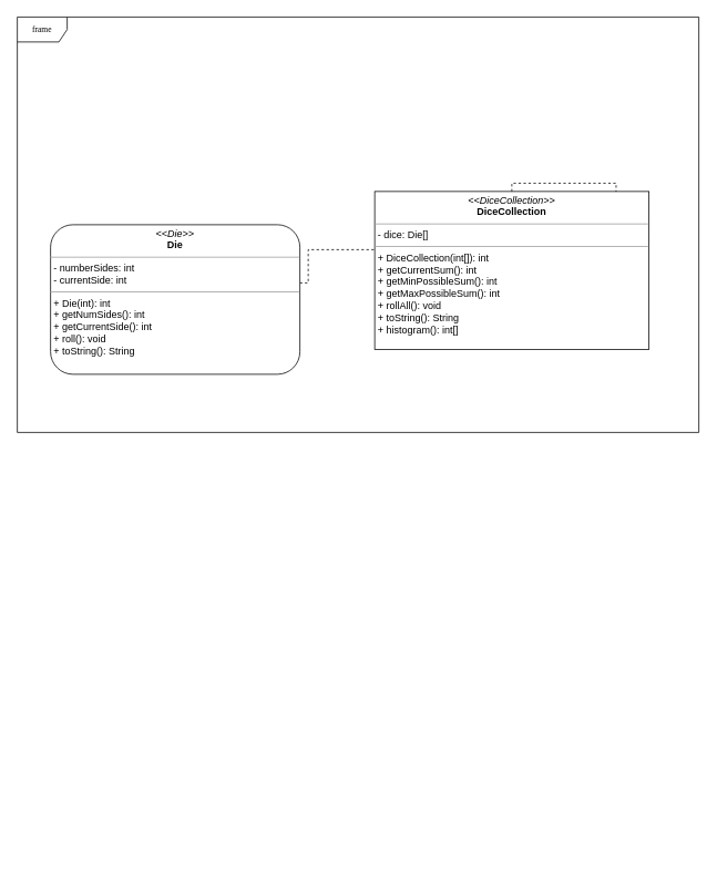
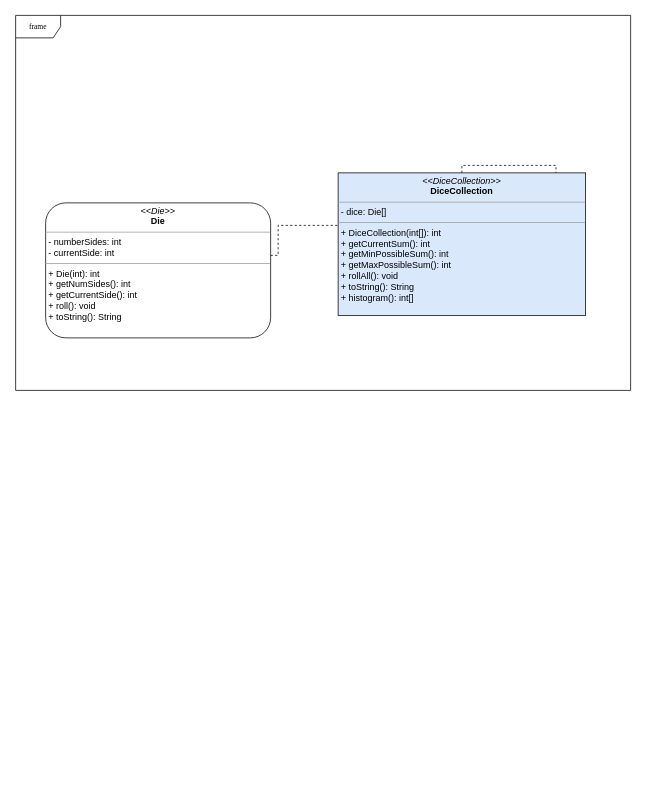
- <mxCell id="12" value="&lt;p style=&quot;margin:0px;margin-top:4px;text-align:center;&quot;&gt;&lt;i&gt;&amp;lt;&amp;lt;DiceCollection&amp;gt;&amp;gt;&lt;/i&gt;&lt;br&gt;&lt;b&gt;DiceCollection&lt;/b&gt;&lt;/p&gt;&lt;hr size=&quot;1&quot;&gt;&lt;p style=&quot;margin:0px;margin-left:4px;&quot;&gt;- dice: Die[]&lt;br&gt;&lt;/p&gt;&lt;hr size=&quot;1&quot;&gt;&lt;p style=&quot;margin:0px;margin-left:4px;&quot;&gt;+ DiceCollection(int[]): int&lt;br&gt;+ getCurrentSum(): int&lt;/p&gt;&lt;p style=&quot;margin:0px;margin-left:4px;&quot;&gt;+ getMinPossibleSum(): int&lt;br&gt;&lt;/p&gt;&lt;p style=&quot;margin:0px;margin-left:4px;&quot;&gt;+ getMaxPossibleSum(): int&lt;br&gt;&lt;/p&gt;&lt;p style=&quot;margin:0px;margin-left:4px;&quot;&gt;+ rollAll(): void&lt;br&gt;&lt;/p&gt;&lt;p style=&quot;margin:0px;margin-left:4px;&quot;&gt;+ toString(): String&lt;br&gt;&lt;/p&gt;&lt;p style=&quot;margin:0px;margin-left:4px;&quot;&gt;+ histogram(): int[]&lt;br&gt;&lt;/p&gt;" style="verticalAlign=top;align=left;overflow=fill;fontSize=12;fontFamily=Helvetica;html=1;rounded=0;shadow=0;comic=0;labelBackgroundColor=none;strokeWidth=1" parent="1" vertex="1"><mxGeometry x="450" y="230" width="330" height="190" as="geometry" /></mxCell>
+ <mxCell id="12" value="&lt;p style=&quot;margin:0px;margin-top:4px;text-align:center;&quot;&gt;&lt;i&gt;&amp;lt;&amp;lt;DiceCollection&amp;gt;&amp;gt;&lt;/i&gt;&lt;br&gt;&lt;b&gt;DiceCollection&lt;/b&gt;&lt;/p&gt;&lt;hr size=&quot;1&quot;&gt;&lt;p style=&quot;margin:0px;margin-left:4px;&quot;&gt;- dice: Die[]&lt;br&gt;&lt;/p&gt;&lt;hr size=&quot;1&quot;&gt;&lt;p style=&quot;margin:0px;margin-left:4px;&quot;&gt;+ DiceCollection(int[]): int&lt;br&gt;+ getCurrentSum(): int&lt;/p&gt;&lt;p style=&quot;margin:0px;margin-left:4px;&quot;&gt;+ getMinPossibleSum(): int&lt;br&gt;&lt;/p&gt;&lt;p style=&quot;margin:0px;margin-left:4px;&quot;&gt;+ getMaxPossibleSum(): int&lt;br&gt;&lt;/p&gt;&lt;p style=&quot;margin:0px;margin-left:4px;&quot;&gt;+ rollAll(): void&lt;br&gt;&lt;/p&gt;&lt;p style=&quot;margin:0px;margin-left:4px;&quot;&gt;+ toString(): String&lt;br&gt;&lt;/p&gt;&lt;p style=&quot;margin:0px;margin-left:4px;&quot;&gt;+ histogram(): int[]&lt;br&gt;&lt;/p&gt;" style="verticalAlign=top;align=left;overflow=fill;fontSize=12;fontFamily=Helvetica;html=1;rounded=0;shadow=0;comic=0;labelBackgroundColor=none;strokeWidth=1;fillColor=#dae8fc;" parent="1" vertex="1"><mxGeometry x="450" y="230" width="330" height="190" as="geometry" /></mxCell>
